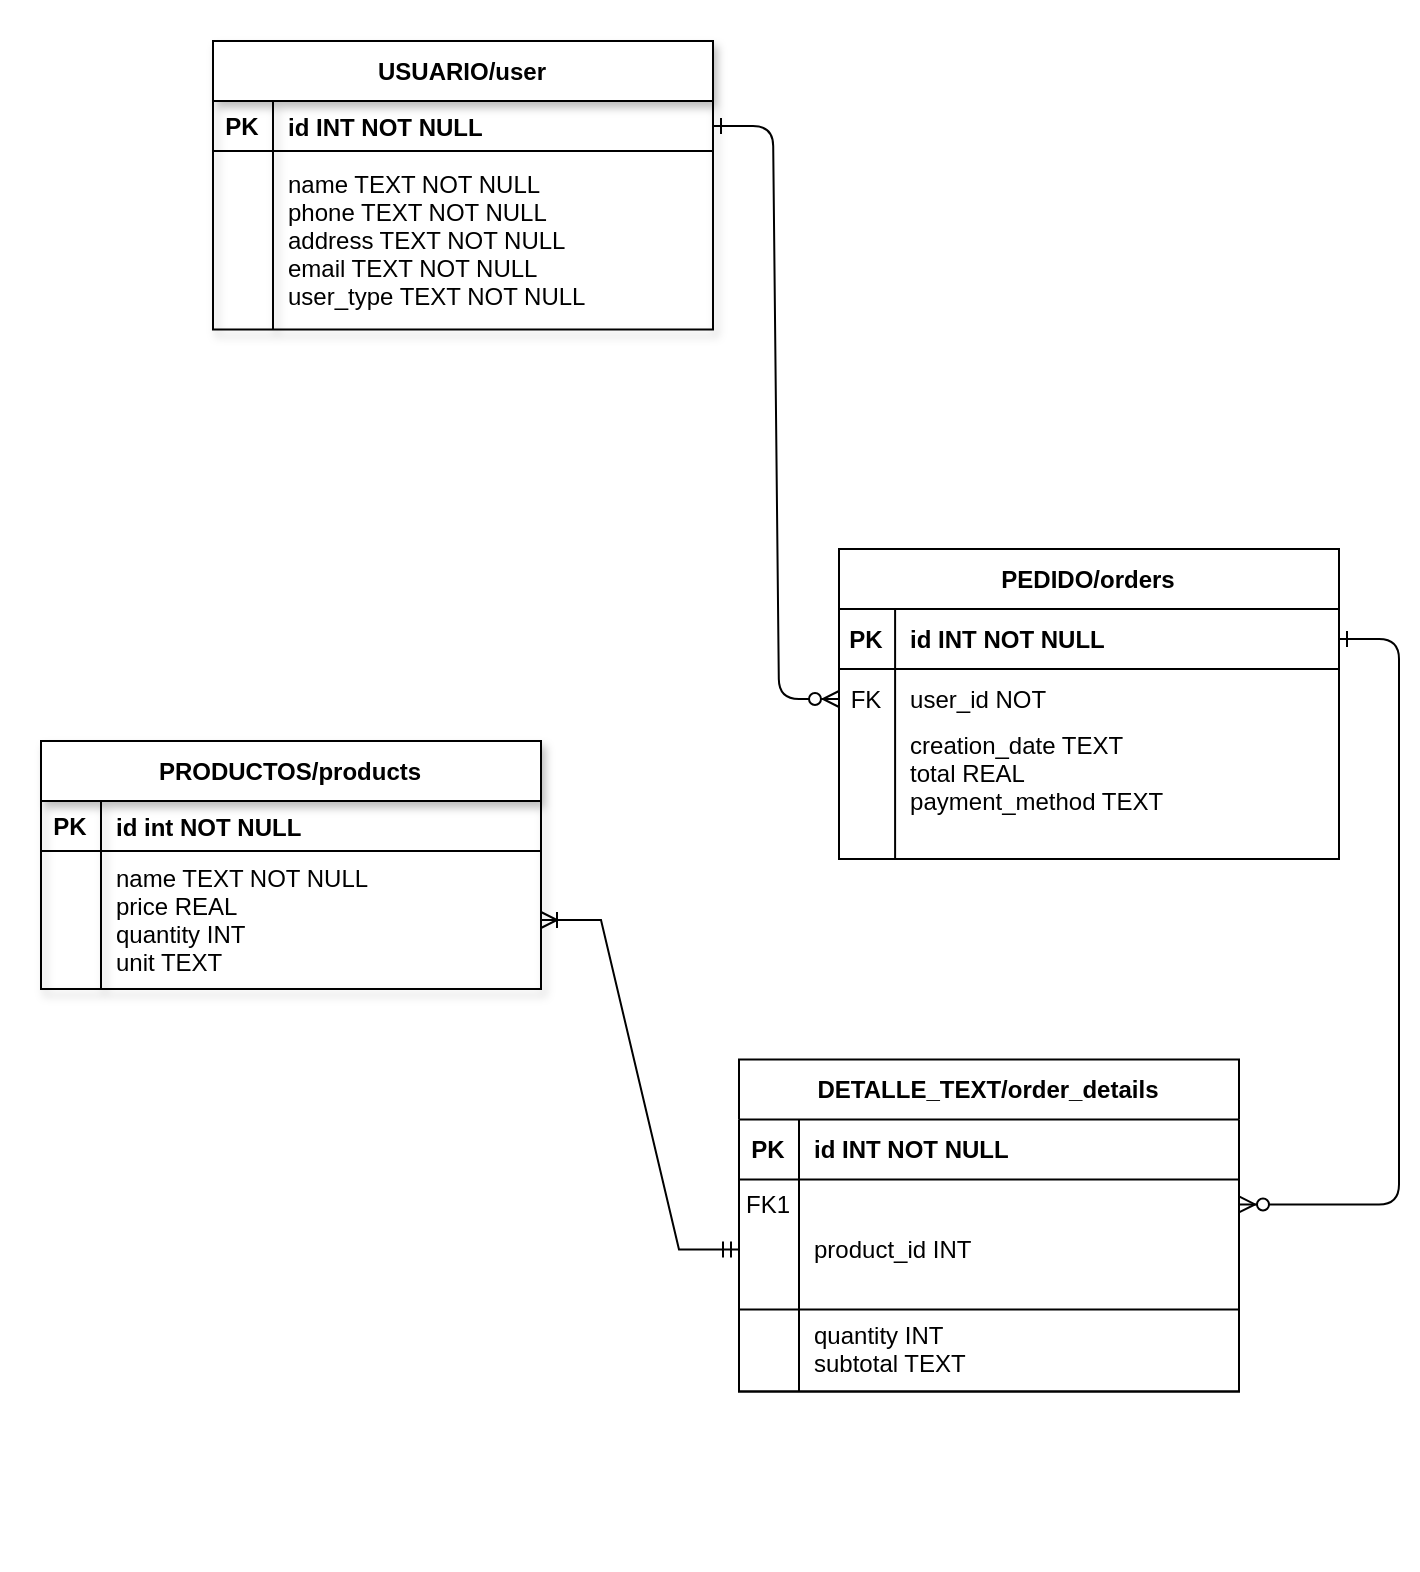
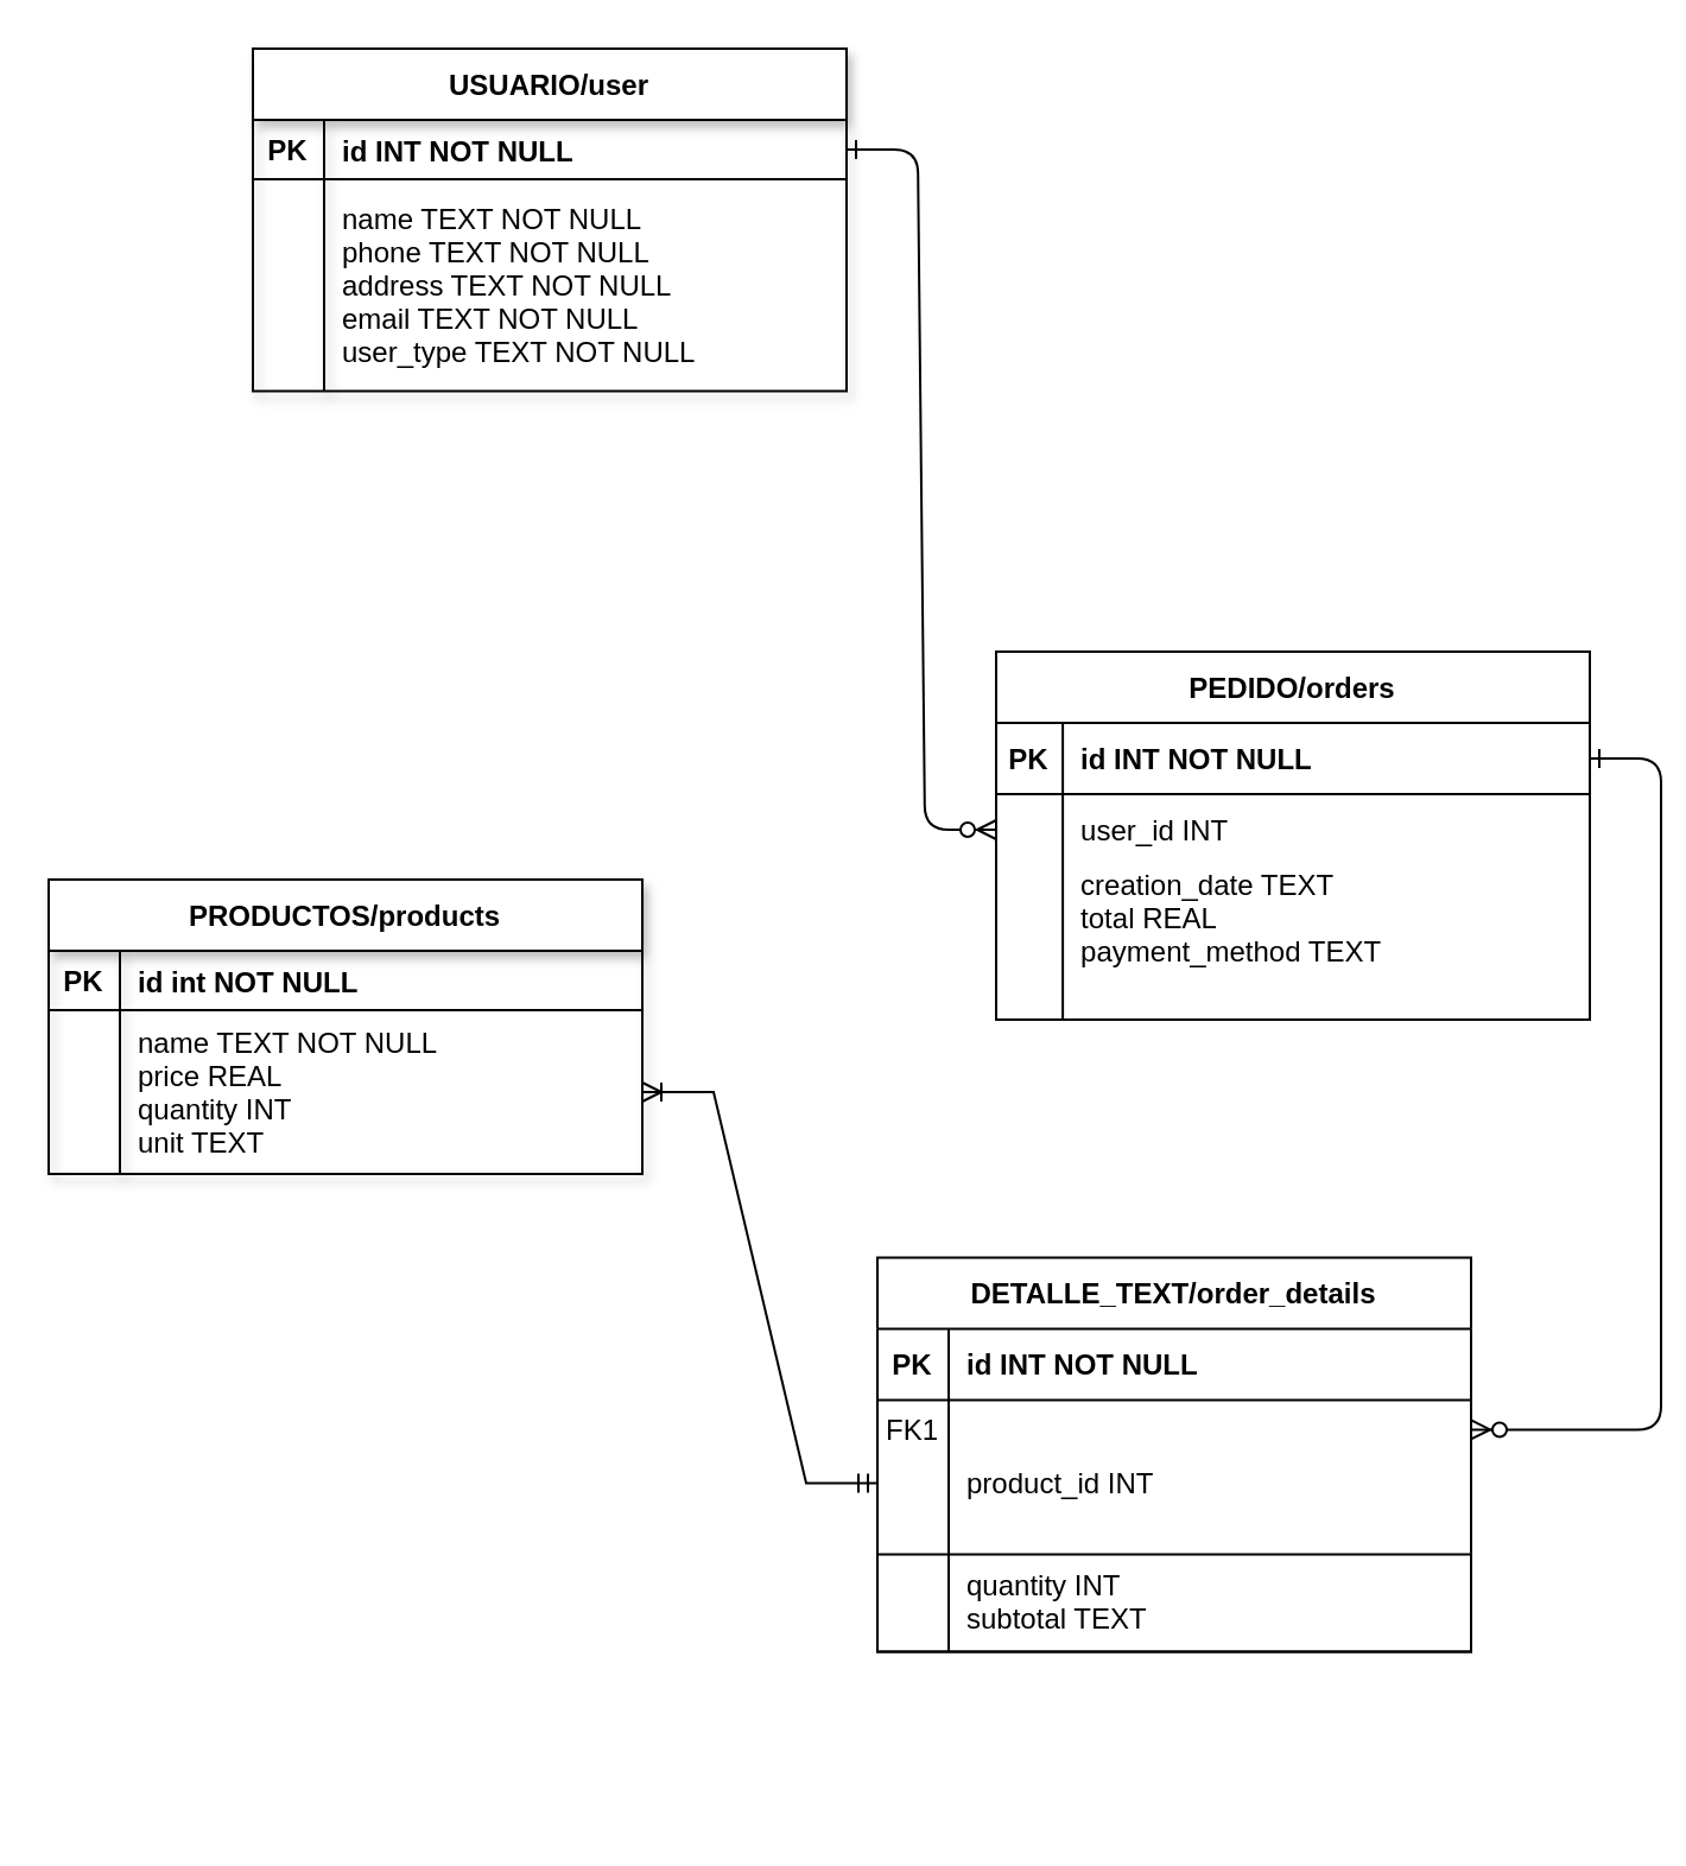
- <mxCell id="17" value="FK" style="shape=partialRectangle;overflow=hidden;connectable=0;fillColor=none;top=0;left=0;bottom=0;right=0;fontStyle=0;shadow=0;" vertex="1" parent="16"><mxGeometry width="28.048" height="30" as="geometry"><mxRectangle width="28.048" height="30" as="alternateBounds" /></mxGeometry></mxCell>
- <mxCell id="18" value="user_id NOT" style="shape=partialRectangle;overflow=hidden;connectable=0;fillColor=none;top=0;left=0;bottom=0;right=0;align=left;spacingLeft=6;fontStyle=0;strokeColor=#999999;shadow=0;" vertex="1" parent="16"><mxGeometry x="28.048" width="221.952" height="30" as="geometry"><mxRectangle width="221.952" height="30" as="alternateBounds" /></mxGeometry></mxCell>
+ <mxCell id="18" value="user_id INT" style="shape=partialRectangle;overflow=hidden;connectable=0;fillColor=none;top=0;left=0;bottom=0;right=0;align=left;spacingLeft=6;fontStyle=0;strokeColor=#999999;shadow=0;" vertex="1" parent="16"><mxGeometry x="28.048" width="221.952" height="30" as="geometry"><mxRectangle width="221.952" height="30" as="alternateBounds" /></mxGeometry></mxCell>
